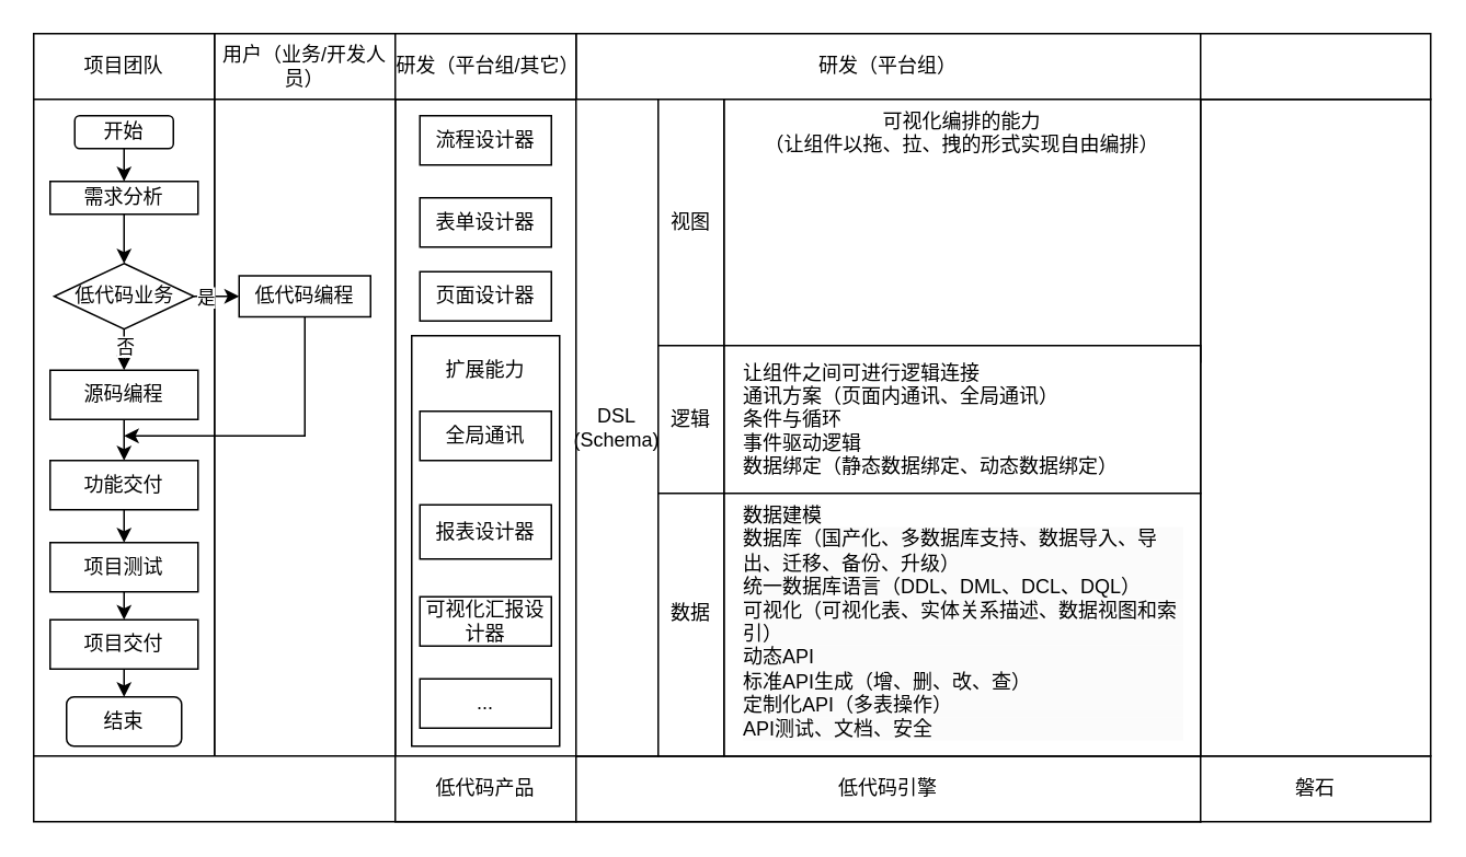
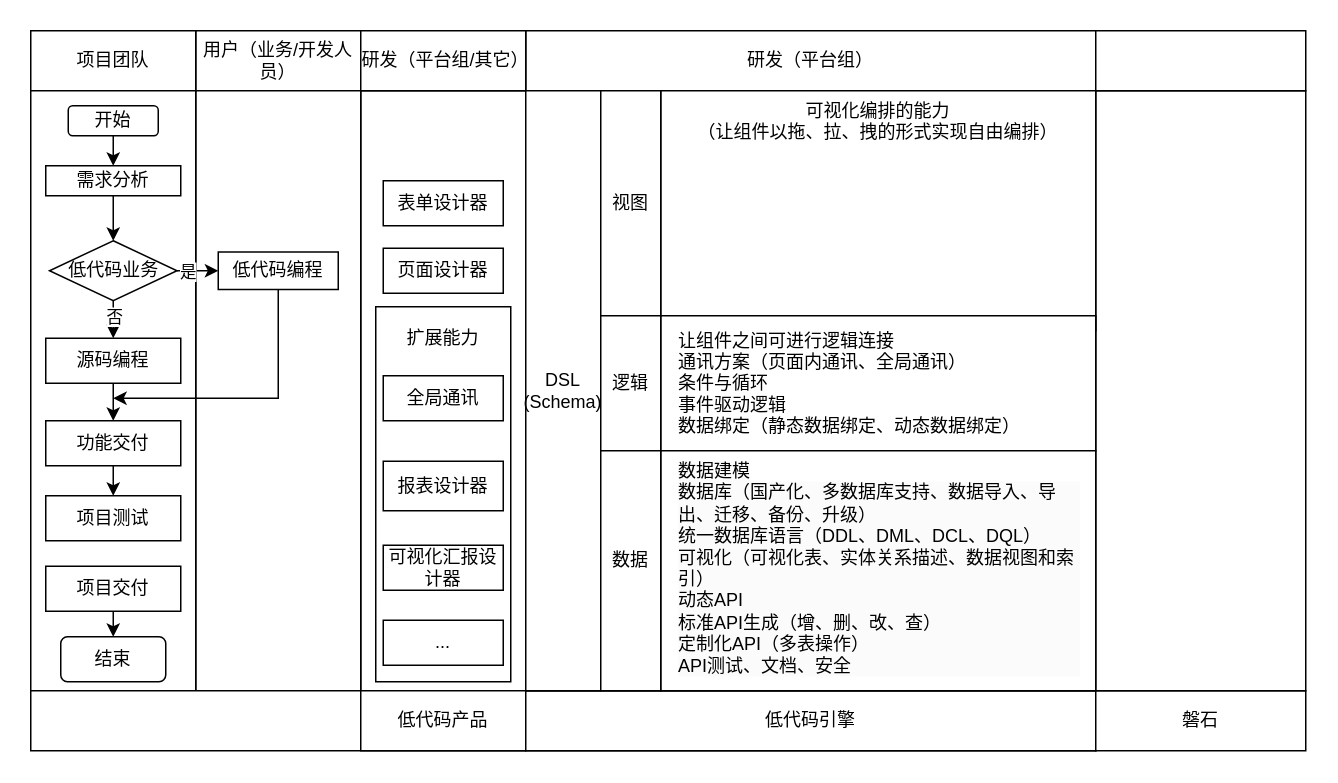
- <mxCell id="30" value="流程设计器" style="rounded=0;whiteSpace=wrap;html=1;" vertex="1" parent="1"><mxGeometry x="255" y="70" width="80" height="30" as="geometry" /></mxCell>
- <mxCell id="22" value="" style="endArrow=classic;html=1;rounded=0;exitX=0.5;exitY=1;exitDx=0;exitDy=0;entryX=0.5;entryY=0;entryDx=0;entryDy=0;" edge="1" parent="1" source="14" target="16"><mxGeometry width="50" height="50" relative="1" as="geometry"><mxPoint x="85" y="290" as="sourcePoint" /><mxPoint x="85" y="320" as="targetPoint" /></mxGeometry></mxCell>
